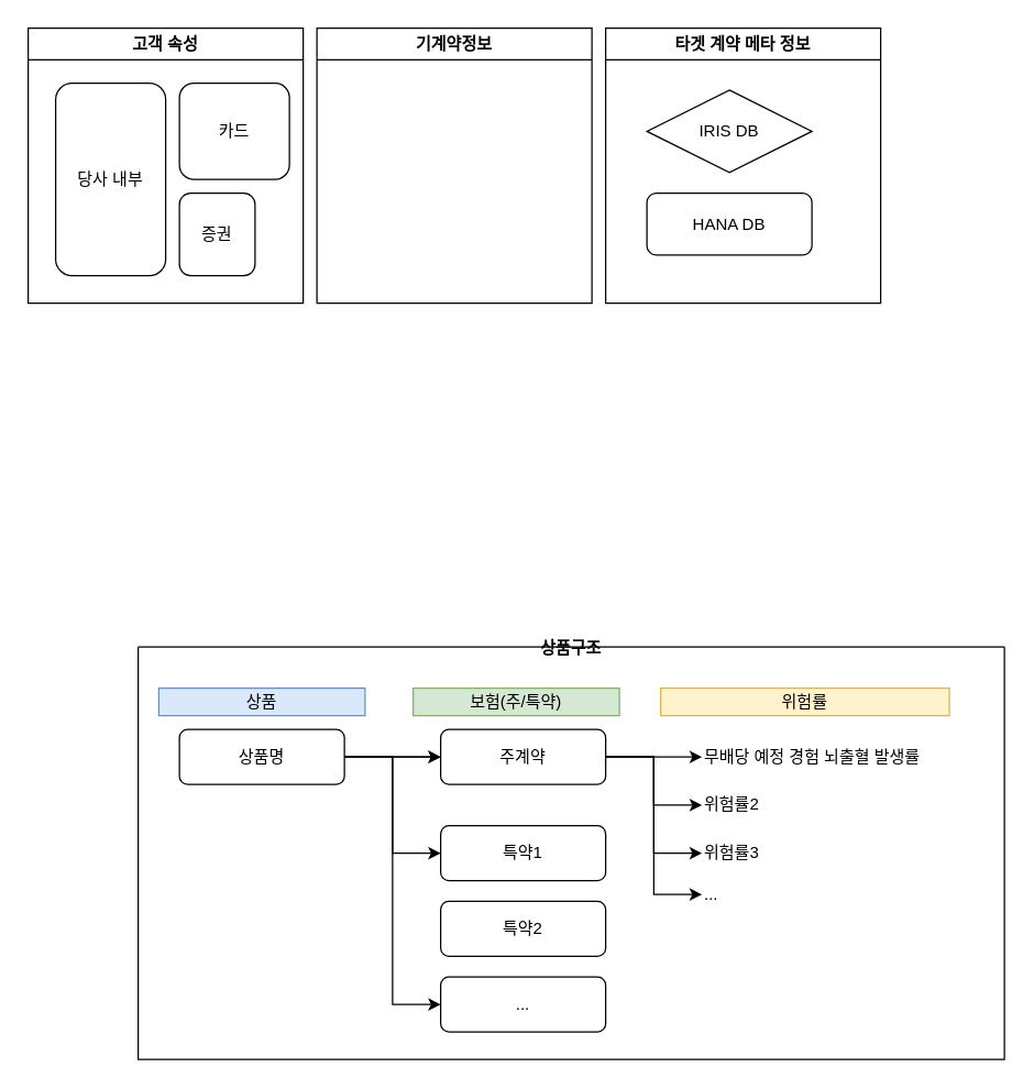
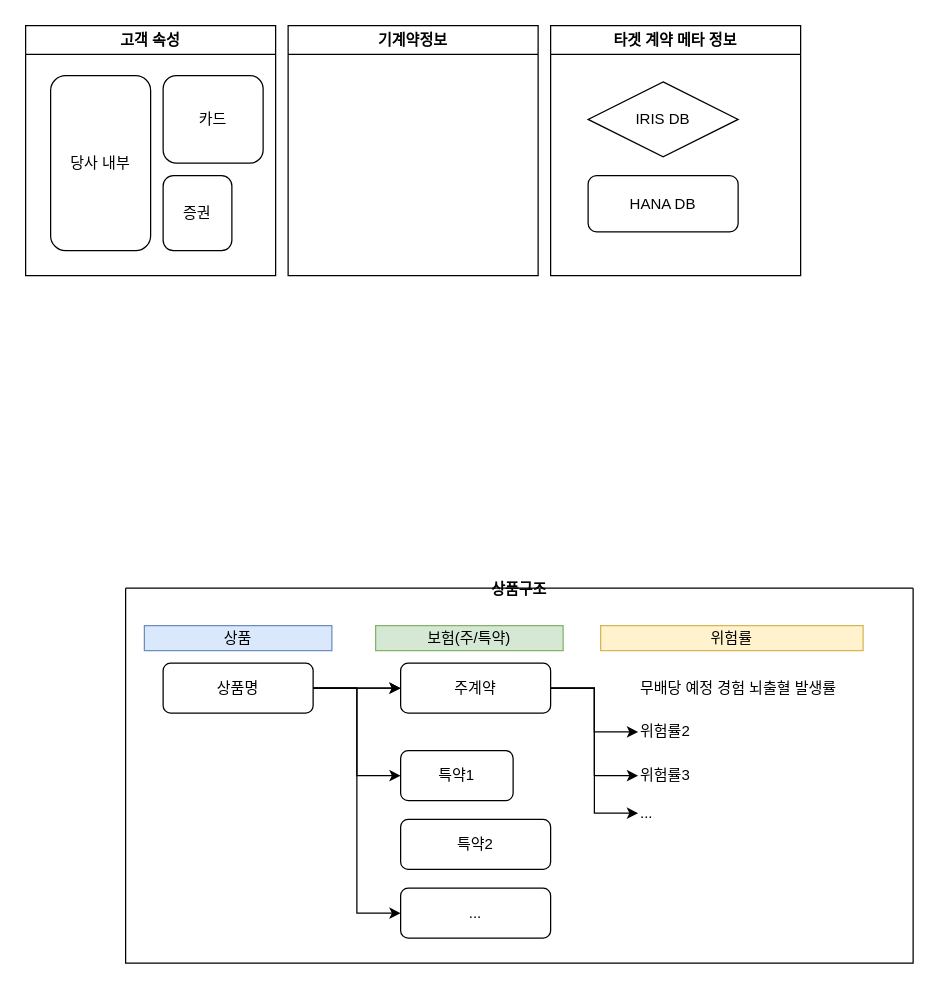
- <mxCell id="21" value="" style="edgeStyle=orthogonalEdgeStyle;rounded=0;orthogonalLoop=1;jettySize=auto;html=1;" edge="1" parent="10" source="12" target="20"><mxGeometry relative="1" as="geometry" /></mxCell>
- <mxCell id="15" value="특약1" style="rounded=1;whiteSpace=wrap;html=1;" vertex="1" parent="10"><mxGeometry x="220" y="130" width="120" height="40" as="geometry" /></mxCell>
+ <mxCell id="15" value="특약1" style="rounded=1;whiteSpace=wrap;html=1;" vertex="1" parent="10"><mxGeometry x="220" y="130" width="90" height="40" as="geometry" /></mxCell>
